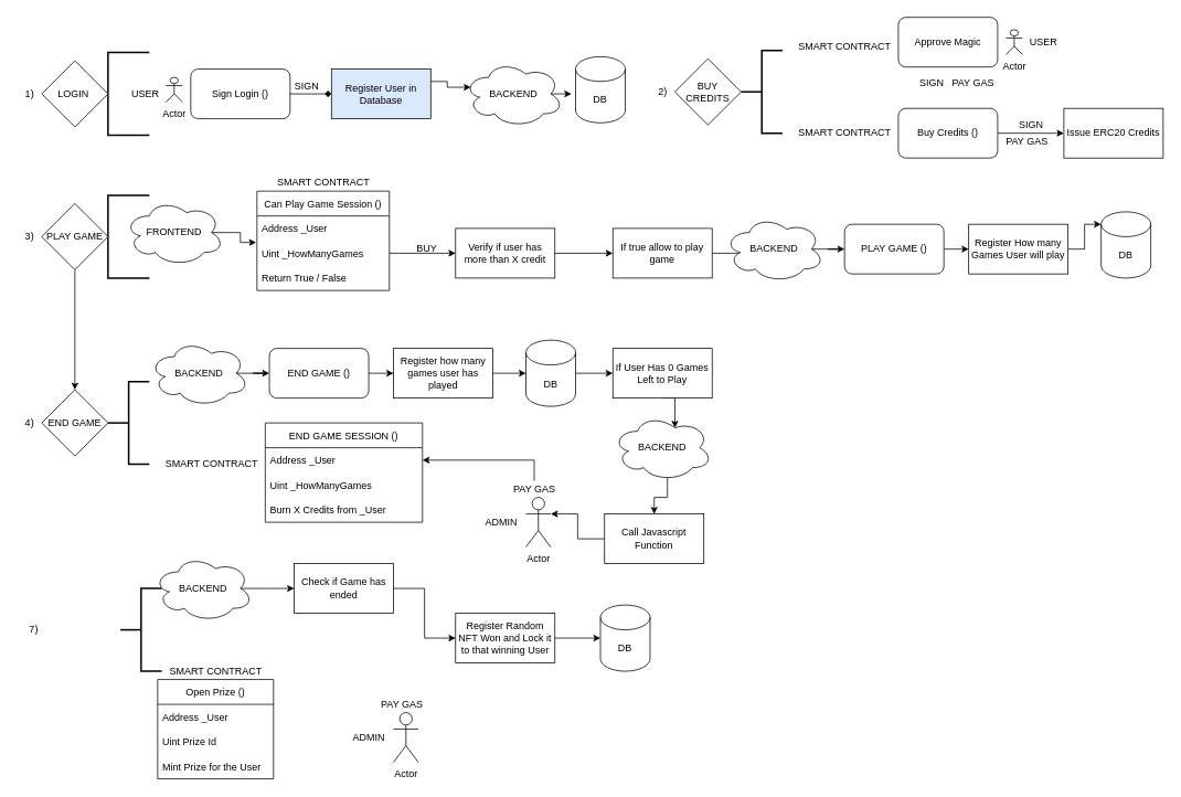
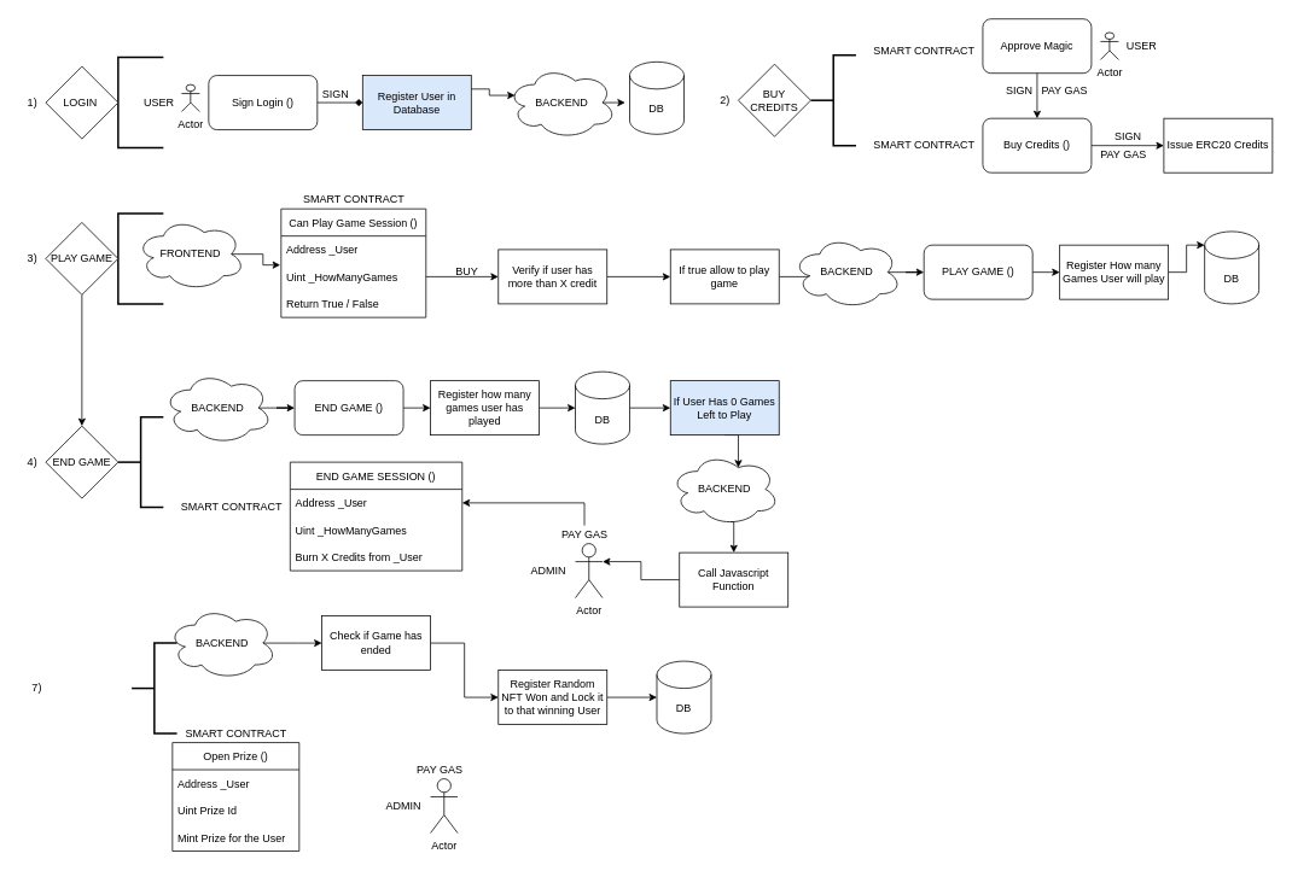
+ <mxCell id="4" style="edgeStyle=orthogonalEdgeStyle;rounded=0;orthogonalLoop=1;jettySize=auto;html=1;exitX=0.5;exitY=1;exitDx=0;exitDy=0;entryX=0.5;entryY=0;entryDx=0;entryDy=0;" edge="1" parent="1" source="5" target="3"><mxGeometry relative="1" as="geometry" /></mxCell>
- <mxCell id="76" value="If User Has 0 Games Left to Play" style="rounded=0;whiteSpace=wrap;html=1;" vertex="1" parent="1"><mxGeometry x="740" y="420" width="120" height="60" as="geometry" /></mxCell>
+ <mxCell id="76" value="If User Has 0 Games Left to Play" style="rounded=0;whiteSpace=wrap;html=1;fillColor=#dae8fc;" vertex="1" parent="1"><mxGeometry x="740" y="420" width="120" height="60" as="geometry" /></mxCell>
- <mxCell id="78" value="Call Javascript Function" style="rounded=0;whiteSpace=wrap;html=1;" vertex="1" parent="1"><mxGeometry x="730" y="620" width="120" height="60" as="geometry" /></mxCell>
+ <mxCell id="78" value="Call Javascript Function" style="rounded=0;whiteSpace=wrap;html=1;" vertex="1" parent="1"><mxGeometry x="750" y="610" width="120" height="60" as="geometry" /></mxCell>
